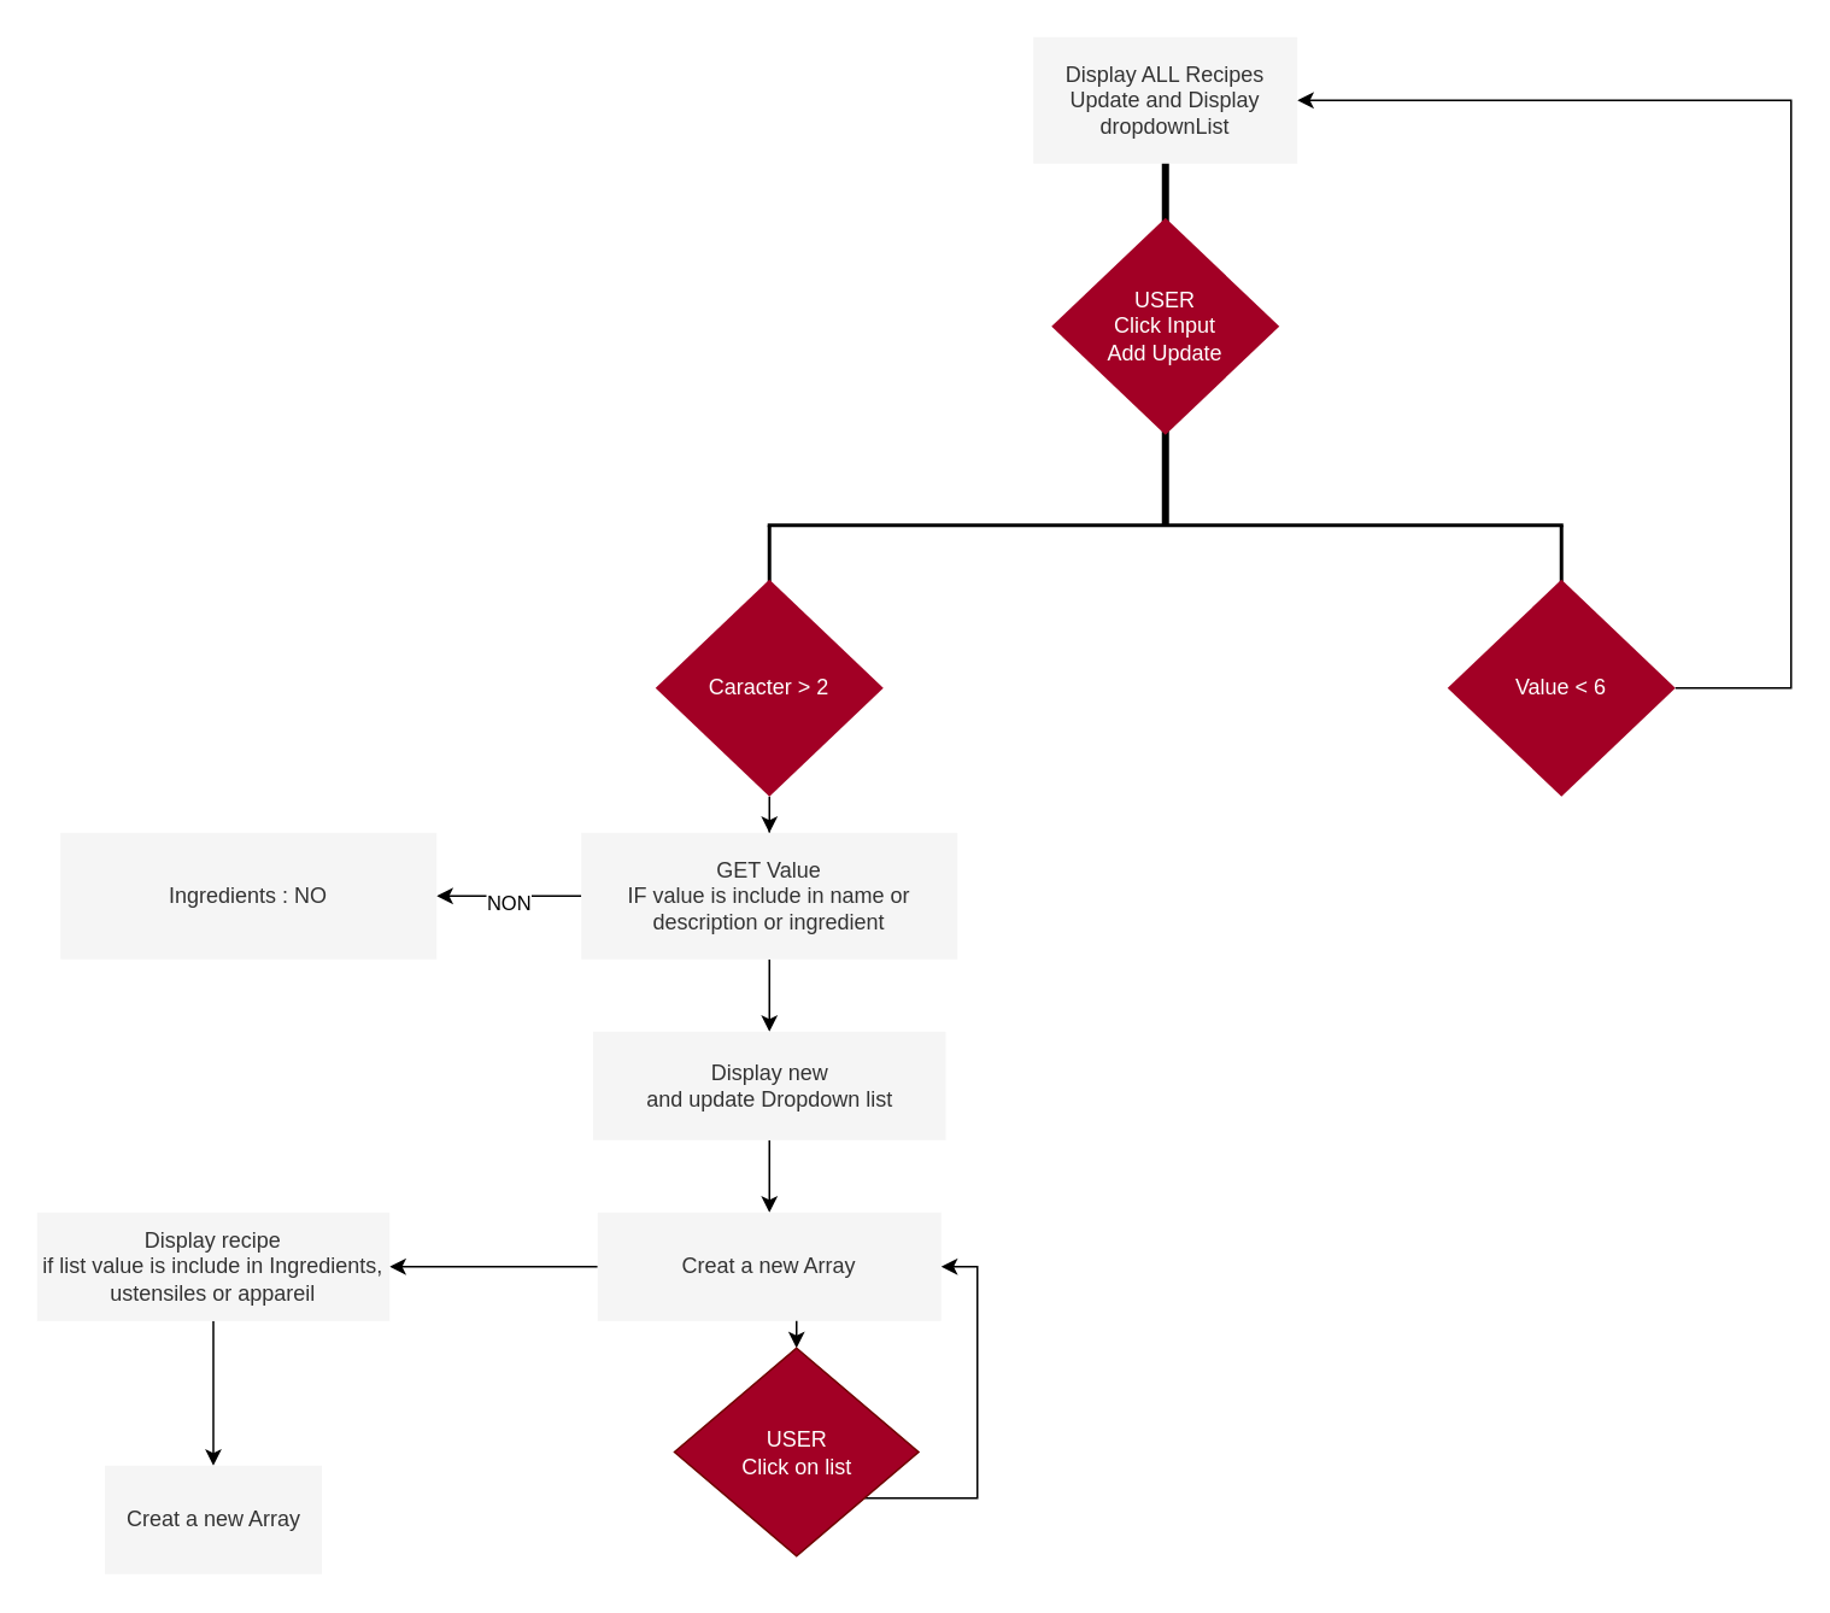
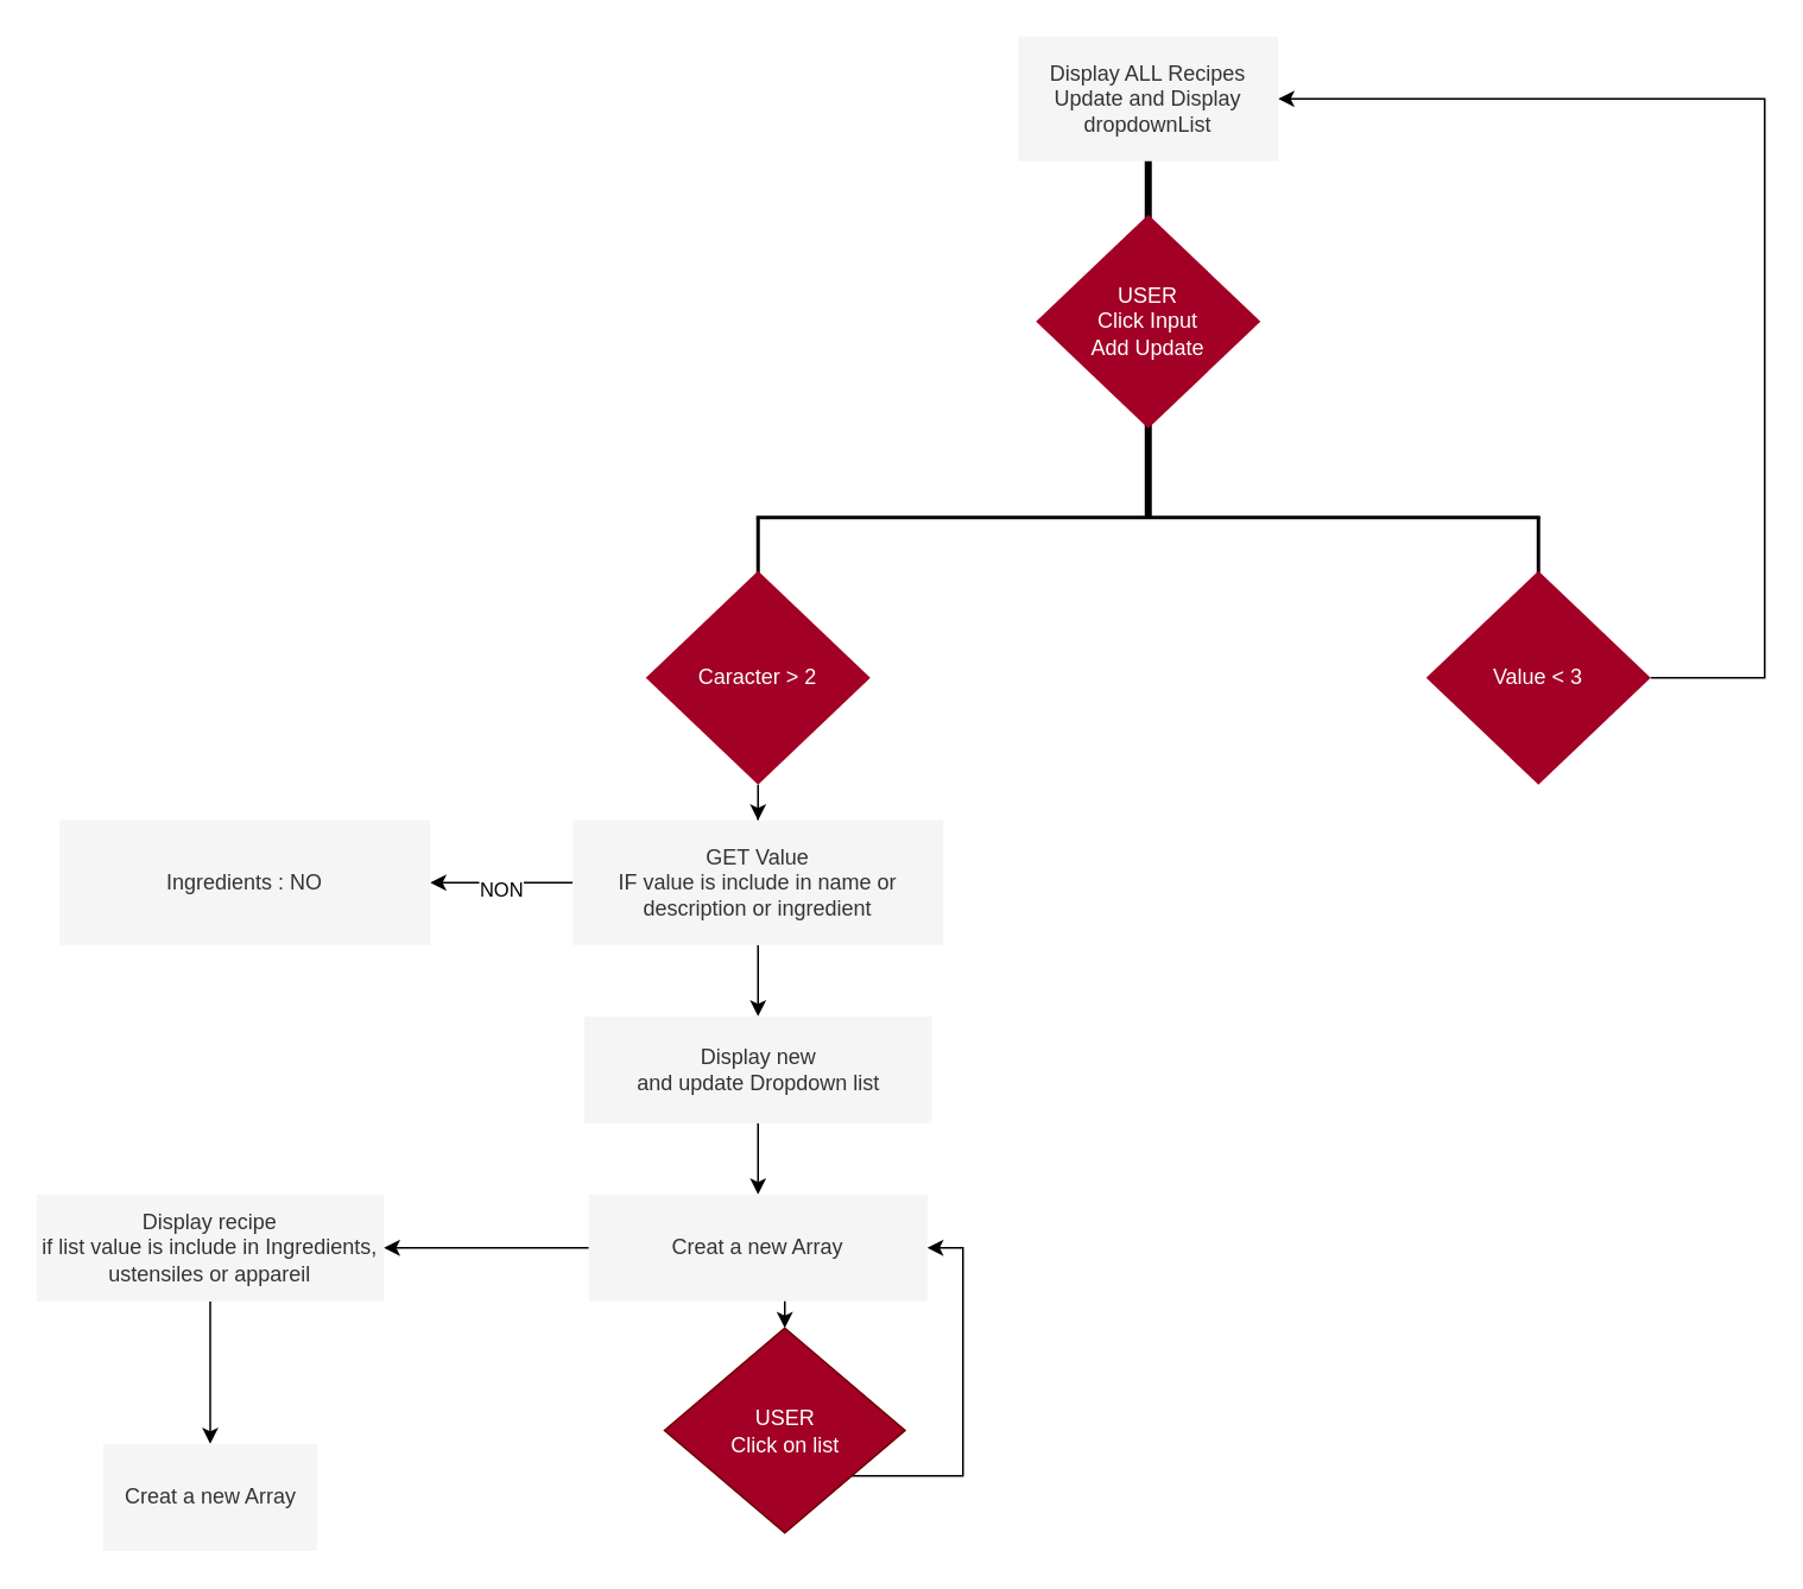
- <mxCell id="11" value="Value &amp;lt; 6" style="rhombus;whiteSpace=wrap;html=1;fillColor=#a20025;fontColor=#ffffff;strokeColor=none;" vertex="1" parent="1"><mxGeometry x="800" y="320" width="126" height="120" as="geometry" /></mxCell>
+ <mxCell id="11" value="Value &amp;lt; 3" style="rhombus;whiteSpace=wrap;html=1;fillColor=#a20025;fontColor=#ffffff;strokeColor=none;" vertex="1" parent="1"><mxGeometry x="800" y="320" width="126" height="120" as="geometry" /></mxCell>
